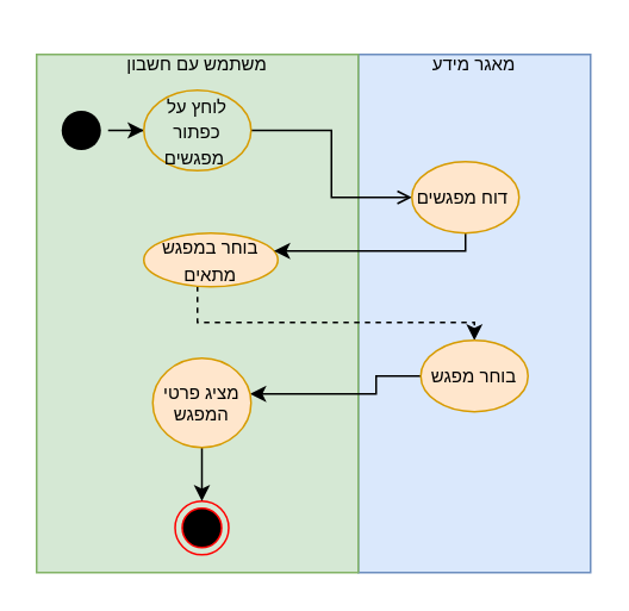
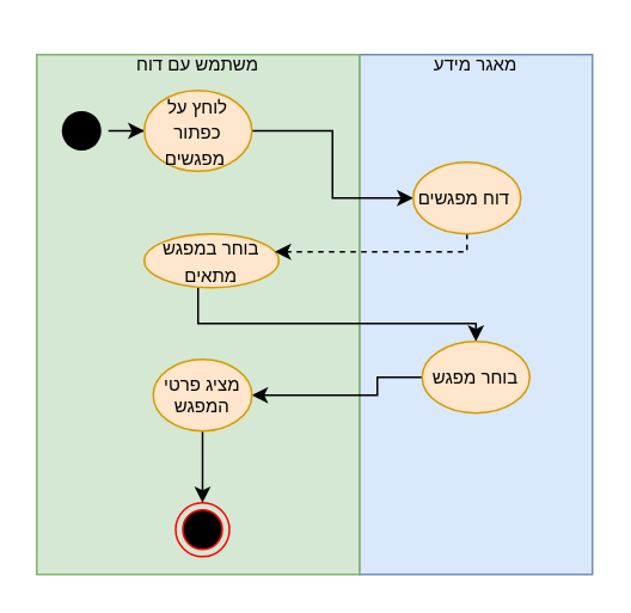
- <mxCell id="16" value="משתמש עם חשבון" style="text;html=1;strokeColor=none;fillColor=none;align=center;verticalAlign=middle;whiteSpace=wrap;rounded=0;fontSize=10;" vertex="1" parent="1"><mxGeometry x="65" y="20" width="90" height="30" as="geometry" /></mxCell>
+ <mxCell id="16" value="משתמש עם דוח" style="text;html=1;strokeColor=none;fillColor=none;align=center;verticalAlign=middle;whiteSpace=wrap;rounded=0;fontSize=10;" vertex="1" parent="1"><mxGeometry x="65" y="20" width="90" height="30" as="geometry" /></mxCell>
- <mxCell id="7" value="&lt;span style=&quot;font-size: 10px&quot;&gt;לוחץ על כפתור מפגשים&amp;nbsp;&lt;/span&gt;" style="ellipse;whiteSpace=wrap;html=1;fillColor=#d5e8d4;strokeColor=#d79b00;" vertex="1" parent="1"><mxGeometry x="80" y="50" width="60" height="45" as="geometry" /></mxCell>
+ <mxCell id="7" value="&lt;span style=&quot;font-size: 10px&quot;&gt;לוחץ על כפתור מפגשים&amp;nbsp;&lt;/span&gt;" style="ellipse;whiteSpace=wrap;html=1;fillColor=#ffe6cc;strokeColor=#d79b00;" vertex="1" parent="1"><mxGeometry x="80" y="50" width="60" height="45" as="geometry" /></mxCell>
- <mxCell id="6" style="edgeStyle=orthogonalEdgeStyle;rounded=0;orthogonalLoop=1;jettySize=auto;html=1;fontSize=10;endArrow=open;" edge="1" parent="1" source="7" target="12"><mxGeometry relative="1" as="geometry" /></mxCell>
+ <mxCell id="6" style="edgeStyle=orthogonalEdgeStyle;rounded=0;orthogonalLoop=1;jettySize=auto;html=1;fontSize=10;" edge="1" parent="1" source="7" target="12"><mxGeometry relative="1" as="geometry" /></mxCell>
- <mxCell id="11" style="edgeStyle=orthogonalEdgeStyle;rounded=0;orthogonalLoop=1;jettySize=auto;html=1;fontSize=10;" edge="1" parent="1" source="12" target="9"><mxGeometry relative="1" as="geometry"><Array as="points"><mxPoint x="260" y="140" /><mxPoint x="110" y="140" /></Array></mxGeometry></mxCell>
+ <mxCell id="11" style="edgeStyle=orthogonalEdgeStyle;rounded=0;orthogonalLoop=1;jettySize=auto;html=1;fontSize=10;dashed=1;" edge="1" parent="1" source="12" target="9"><mxGeometry relative="1" as="geometry"><Array as="points"><mxPoint x="260" y="140" /><mxPoint x="110" y="140" /></Array></mxGeometry></mxCell>
- <mxCell id="8" style="edgeStyle=orthogonalEdgeStyle;rounded=0;orthogonalLoop=1;jettySize=auto;html=1;fontSize=10;dashed=1;" edge="1" parent="1" source="9" target="15"><mxGeometry relative="1" as="geometry"><Array as="points"><mxPoint x="110" y="180" /><mxPoint x="265" y="180" /></Array></mxGeometry></mxCell>
+ <mxCell id="8" style="edgeStyle=orthogonalEdgeStyle;rounded=0;orthogonalLoop=1;jettySize=auto;html=1;fontSize=10;" edge="1" parent="1" source="9" target="15"><mxGeometry relative="1" as="geometry"><Array as="points"><mxPoint x="110" y="180" /><mxPoint x="265" y="180" /></Array></mxGeometry></mxCell>
- <mxCell id="18" value="מציג פרטי המפגש" style="ellipse;whiteSpace=wrap;html=1;fontSize=10;fillColor=#ffe6cc;strokeColor=#d79b00;" vertex="1" parent="1"><mxGeometry x="85" y="200" width="55" height="50" as="geometry" /></mxCell>
+ <mxCell id="18" value="מציג פרטי המפגש" style="ellipse;whiteSpace=wrap;html=1;fontSize=10;fillColor=#ffe6cc;strokeColor=#d79b00;" vertex="1" parent="1"><mxGeometry x="85" y="200" width="55" height="40" as="geometry" /></mxCell>
